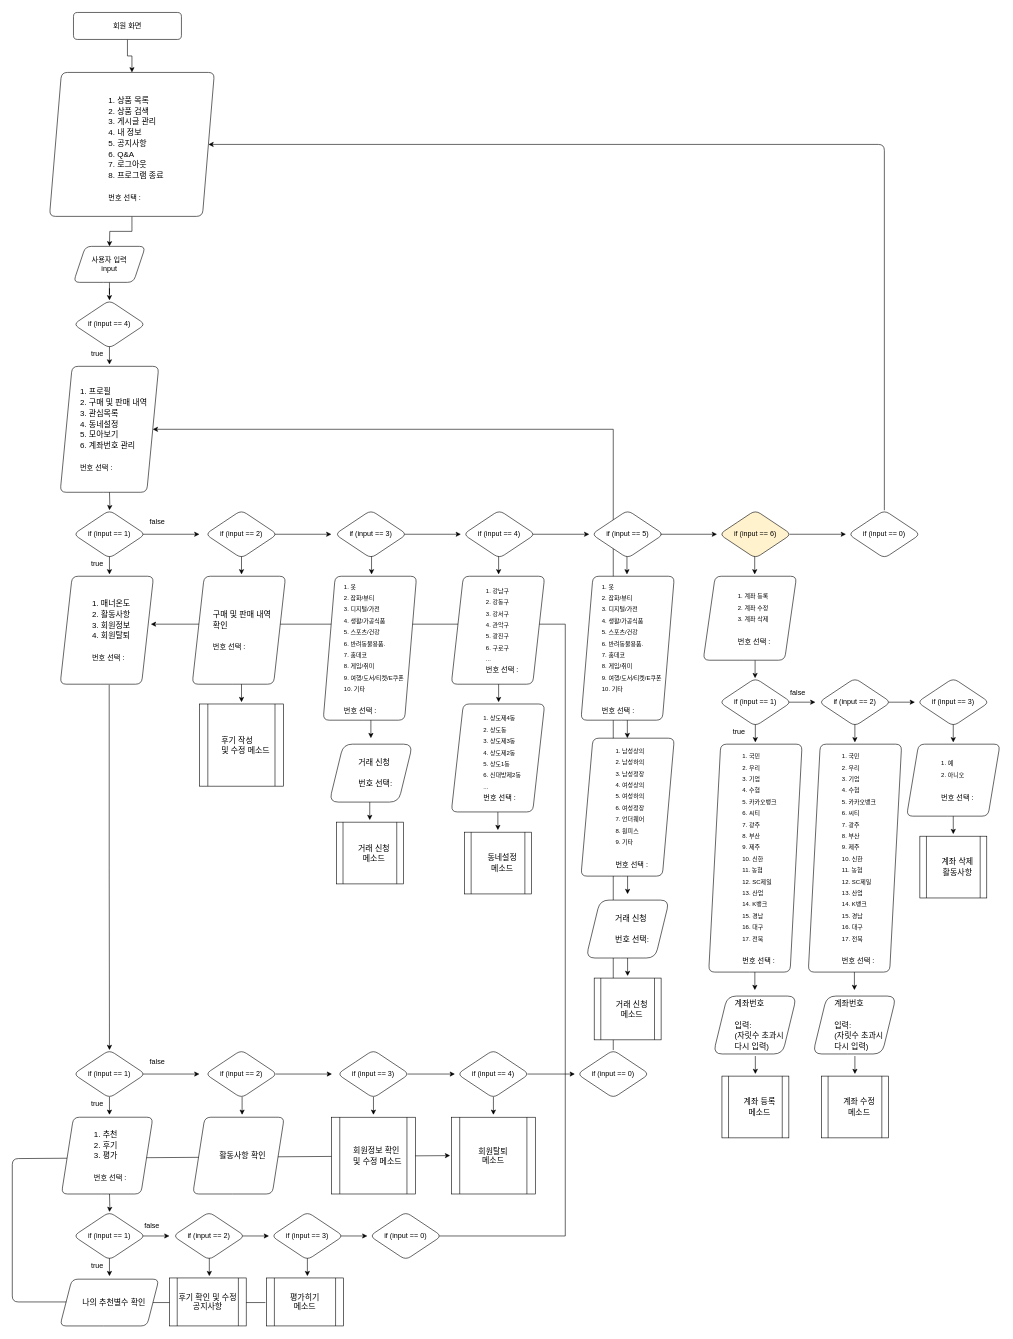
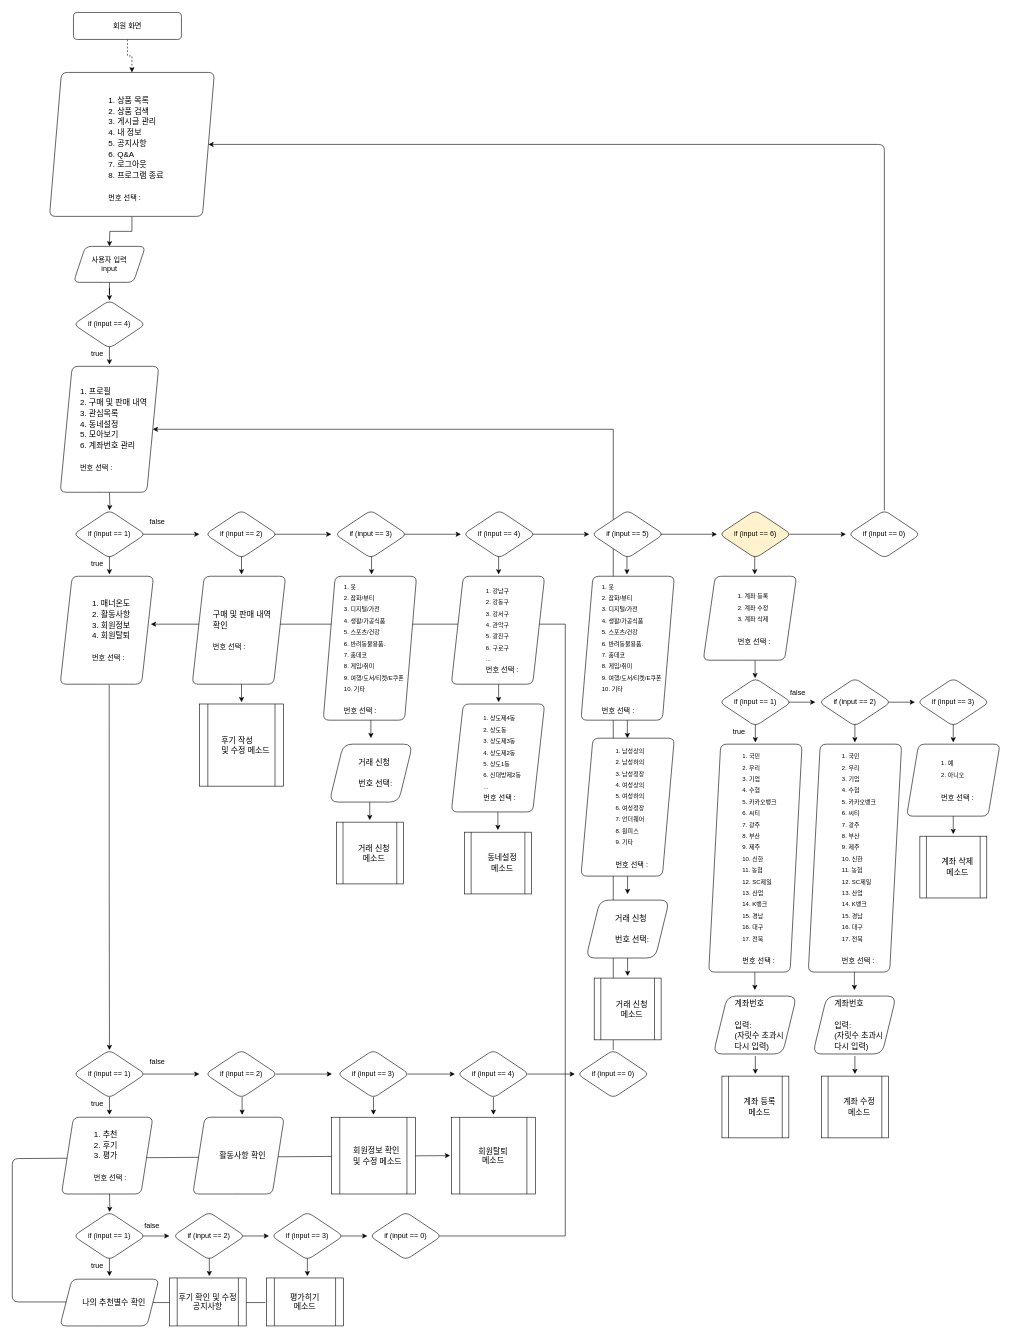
- <mxCell id="2" value="" style="edgeStyle=orthogonalEdgeStyle;rounded=0;orthogonalLoop=1;jettySize=auto;html=1;" parent="1" source="3" target="5" edge="1"><mxGeometry relative="1" as="geometry" /></mxCell>
+ <mxCell id="2" value="" style="edgeStyle=orthogonalEdgeStyle;rounded=0;orthogonalLoop=1;jettySize=auto;html=1;dashed=1;" parent="1" source="3" target="5" edge="1"><mxGeometry relative="1" as="geometry" /></mxCell>
- <mxCell id="119" value="&lt;p style=&quot;line-height: 18px ; margin: 0pt 0in 0pt 0.4in ; text-indent: -0.25in ; direction: ltr ; unicode-bidi: embed&quot;&gt;&lt;span style=&quot;font-size: 13.333px&quot;&gt;계좌 삭제&lt;/span&gt;&lt;/p&gt;&lt;p style=&quot;line-height: 18px ; margin: 0pt 0in 0pt 0.4in ; text-indent: -0.25in ; direction: ltr ; unicode-bidi: embed&quot;&gt;&lt;span style=&quot;font-size: 13.333px&quot;&gt;활동사항&lt;/span&gt;&lt;/p&gt;" style="shape=process;whiteSpace=wrap;html=1;backgroundOutline=1;align=center;" vertex="1" parent="1"><mxGeometry x="1533.22" y="1393.44" width="111.56" height="103" as="geometry" /></mxCell>
+ <mxCell id="119" value="&lt;p style=&quot;line-height: 18px ; margin: 0pt 0in 0pt 0.4in ; text-indent: -0.25in ; direction: ltr ; unicode-bidi: embed&quot;&gt;&lt;span style=&quot;font-size: 13.333px&quot;&gt;계좌 삭제&lt;/span&gt;&lt;/p&gt;&lt;p style=&quot;line-height: 18px ; margin: 0pt 0in 0pt 0.4in ; text-indent: -0.25in ; direction: ltr ; unicode-bidi: embed&quot;&gt;&lt;span style=&quot;font-size: 13.333px&quot;&gt;메소드&lt;/span&gt;&lt;/p&gt;" style="shape=process;whiteSpace=wrap;html=1;backgroundOutline=1;align=center;" vertex="1" parent="1"><mxGeometry x="1533.22" y="1393.44" width="111.56" height="103" as="geometry" /></mxCell>
